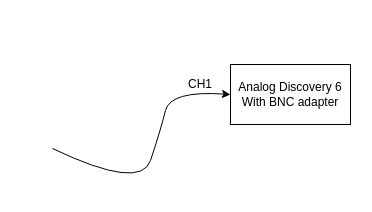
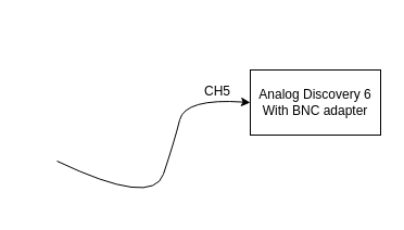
- <mxCell id="5" value="CH1" style="text;html=1;align=center;verticalAlign=middle;whiteSpace=wrap;rounded=0;" vertex="1" parent="1"><mxGeometry x="180" y="74" width="40" height="20" as="geometry" /></mxCell>
+ <mxCell id="5" value="CH5" style="text;html=1;align=center;verticalAlign=middle;whiteSpace=wrap;rounded=0;" vertex="1" parent="1"><mxGeometry x="180" y="74" width="40" height="20" as="geometry" /></mxCell>
